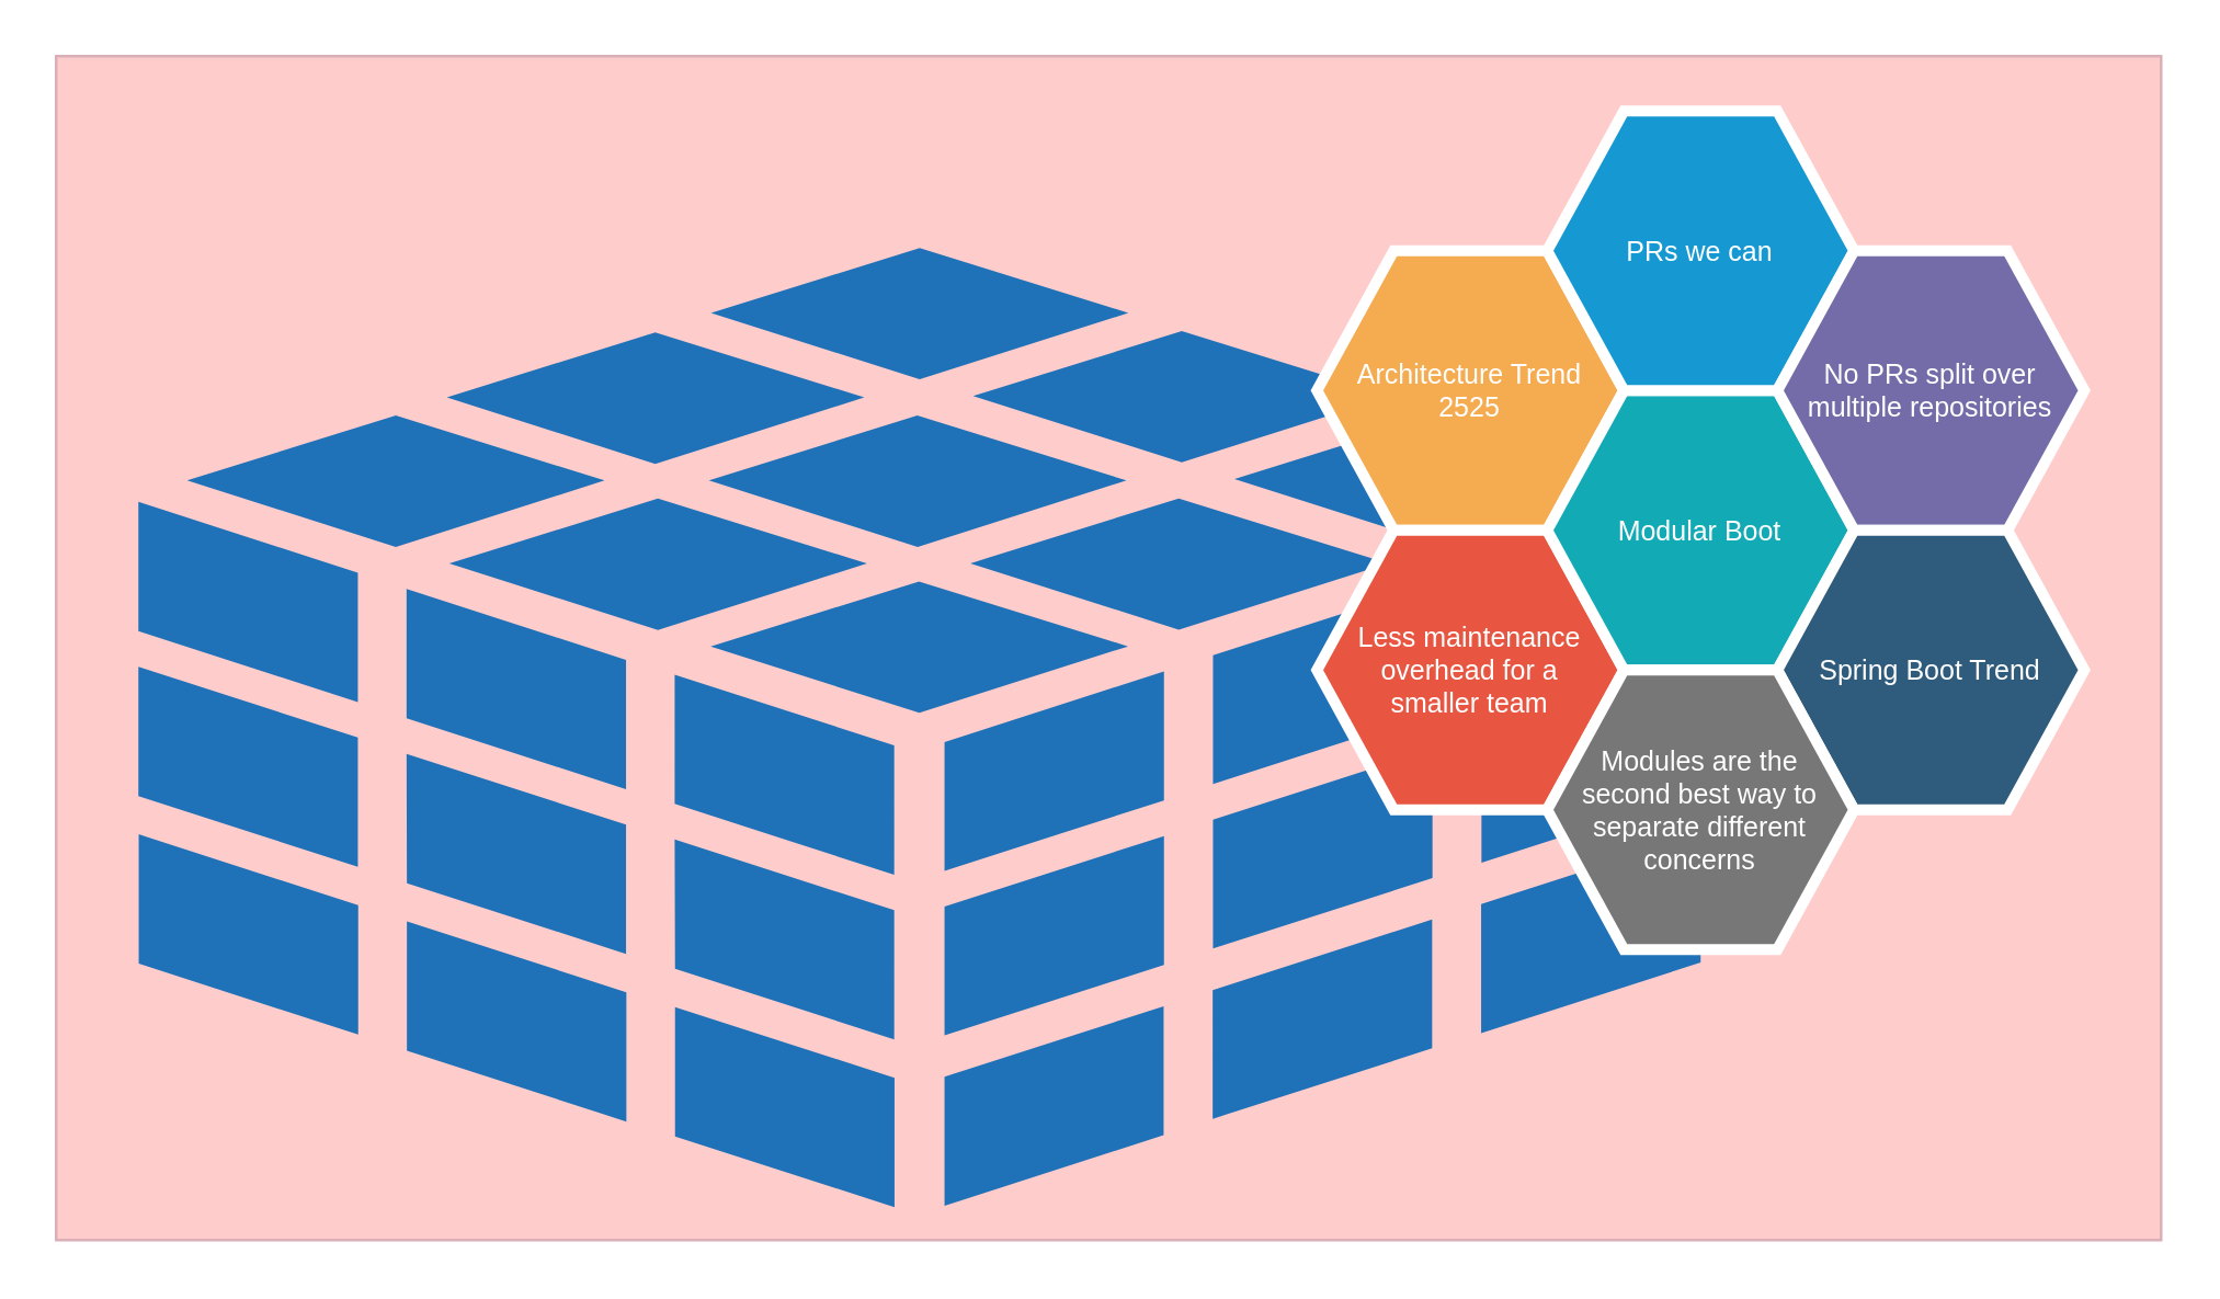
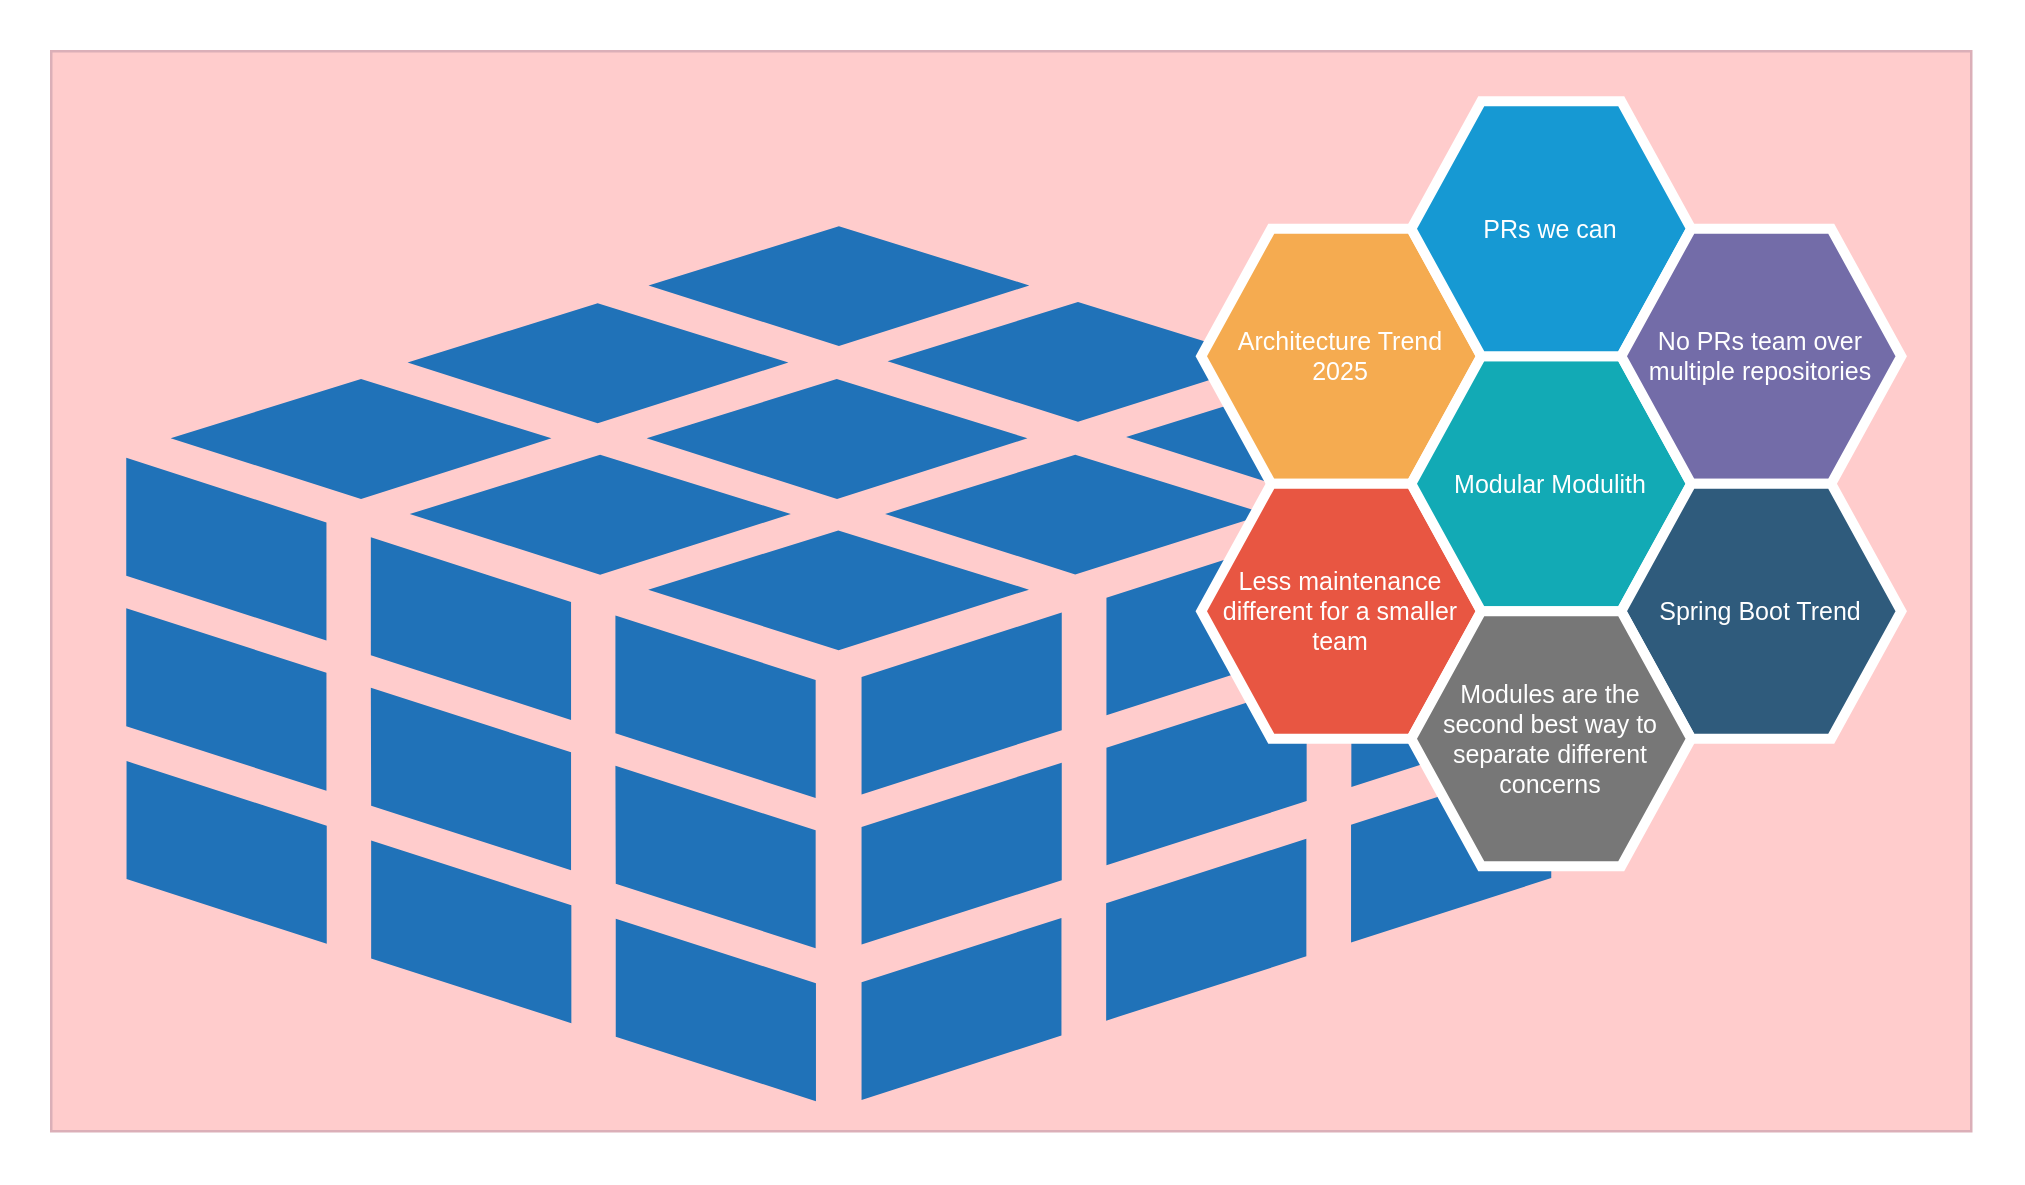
- <mxCell id="4" value="Architecture Trend 2525" style="shape=hexagon;strokeWidth=4;html=1;fillColor=#F5AB50;strokeColor=#ffffff;shadow=0;fontSize=10;fontColor=#FFFFFF;align=center;fontStyle=0;whiteSpace=wrap;spacing=10;rounded=0;" parent="1" vertex="1"><mxGeometry x="480" y="91" width="112" height="102" as="geometry" /></mxCell>
+ <mxCell id="4" value="Architecture Trend 2025" style="shape=hexagon;strokeWidth=4;html=1;fillColor=#F5AB50;strokeColor=#ffffff;shadow=0;fontSize=10;fontColor=#FFFFFF;align=center;fontStyle=0;whiteSpace=wrap;spacing=10;rounded=0;" parent="1" vertex="1"><mxGeometry x="480" y="91" width="112" height="102" as="geometry" /></mxCell>
- <mxCell id="8" value="No PRs split over multiple repositories" style="shape=hexagon;strokeWidth=4;html=1;fillColor=#736CA8;strokeColor=#ffffff;shadow=0;fontSize=10;fontColor=#FFFFFF;align=center;fontStyle=0;whiteSpace=wrap;spacing=10;rounded=0;" parent="1" vertex="1"><mxGeometry x="648" y="91" width="112" height="102" as="geometry" /></mxCell>
+ <mxCell id="8" value="No PRs team over multiple repositories" style="shape=hexagon;strokeWidth=4;html=1;fillColor=#736CA8;strokeColor=#ffffff;shadow=0;fontSize=10;fontColor=#FFFFFF;align=center;fontStyle=0;whiteSpace=wrap;spacing=10;rounded=0;" parent="1" vertex="1"><mxGeometry x="648" y="91" width="112" height="102" as="geometry" /></mxCell>
- <mxCell id="6" value="Modular Boot" style="shape=hexagon;strokeWidth=4;html=1;fillColor=#12AAB5;strokeColor=#ffffff;shadow=0;fontSize=10;fontColor=#FFFFFF;align=center;fontStyle=0;whiteSpace=wrap;spacing=10;rounded=0;" parent="1" vertex="1"><mxGeometry x="564" y="142" width="112" height="102" as="geometry" /></mxCell>
+ <mxCell id="6" value="Modular Modulith" style="shape=hexagon;strokeWidth=4;html=1;fillColor=#12AAB5;strokeColor=#ffffff;shadow=0;fontSize=10;fontColor=#FFFFFF;align=center;fontStyle=0;whiteSpace=wrap;spacing=10;rounded=0;" parent="1" vertex="1"><mxGeometry x="564" y="142" width="112" height="102" as="geometry" /></mxCell>
- <mxCell id="5" value="Less maintenance overhead for a smaller team" style="shape=hexagon;strokeWidth=4;html=1;fillColor=#E85642;strokeColor=#ffffff;shadow=0;fontSize=10;fontColor=#FFFFFF;align=center;fontStyle=0;whiteSpace=wrap;spacing=10;rounded=0;" parent="1" vertex="1"><mxGeometry x="480" y="193" width="112" height="102" as="geometry" /></mxCell>
+ <mxCell id="5" value="Less maintenance different for a smaller team" style="shape=hexagon;strokeWidth=4;html=1;fillColor=#E85642;strokeColor=#ffffff;shadow=0;fontSize=10;fontColor=#FFFFFF;align=center;fontStyle=0;whiteSpace=wrap;spacing=10;rounded=0;" parent="1" vertex="1"><mxGeometry x="480" y="193" width="112" height="102" as="geometry" /></mxCell>
